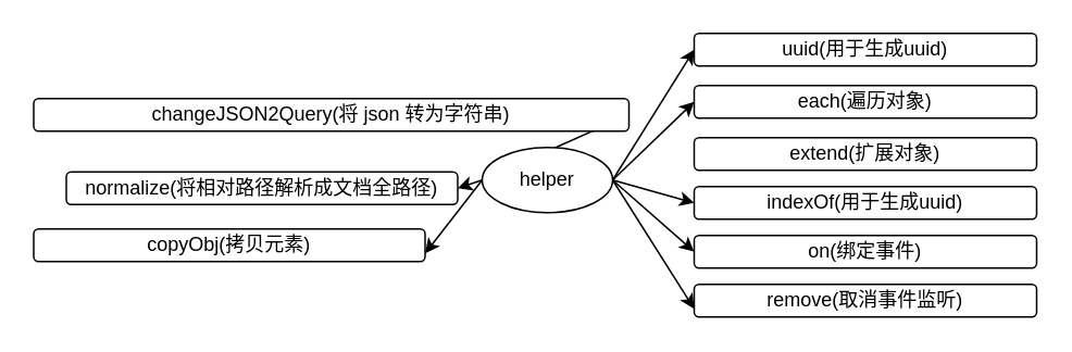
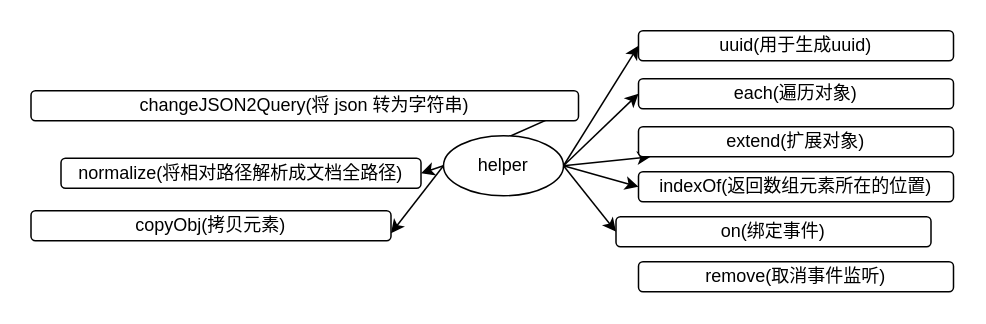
- <mxCell id="14" value="indexOf(用于生成uuid)" style="rounded=1;whiteSpace=wrap;html=1;" vertex="1" parent="1"><mxGeometry x="425" y="114" width="210" height="20" as="geometry" /></mxCell>
+ <mxCell id="14" value="indexOf(返回数组元素所在的位置)" style="rounded=1;whiteSpace=wrap;html=1;" vertex="1" parent="1"><mxGeometry x="425" y="114" width="210" height="20" as="geometry" /></mxCell>
- <mxCell id="7" style="edgeStyle=none;rounded=0;orthogonalLoop=1;jettySize=auto;html=1;exitX=1;exitY=0.5;exitDx=0;exitDy=0;entryX=0;entryY=0.75;entryDx=0;entryDy=0;" edge="1" parent="1" source="11" target="16"><mxGeometry relative="1" as="geometry" /></mxCell>
+ <mxCell id="7" style="edgeStyle=none;rounded=0;orthogonalLoop=1;jettySize=auto;html=1;exitX=1;exitY=0.5;exitDx=0;exitDy=0;" edge="1" parent="1" source="11" target="13"><mxGeometry relative="1" as="geometry" /></mxCell>
- <mxCell id="15" value="on(绑定事件)" style="rounded=1;whiteSpace=wrap;html=1;" vertex="1" parent="1"><mxGeometry x="425" y="144" width="210" height="20" as="geometry" /></mxCell>
+ <mxCell id="15" value="on(绑定事件)" style="rounded=1;whiteSpace=wrap;html=1;" vertex="1" parent="1"><mxGeometry x="410" y="144" width="210" height="20" as="geometry" /></mxCell>
